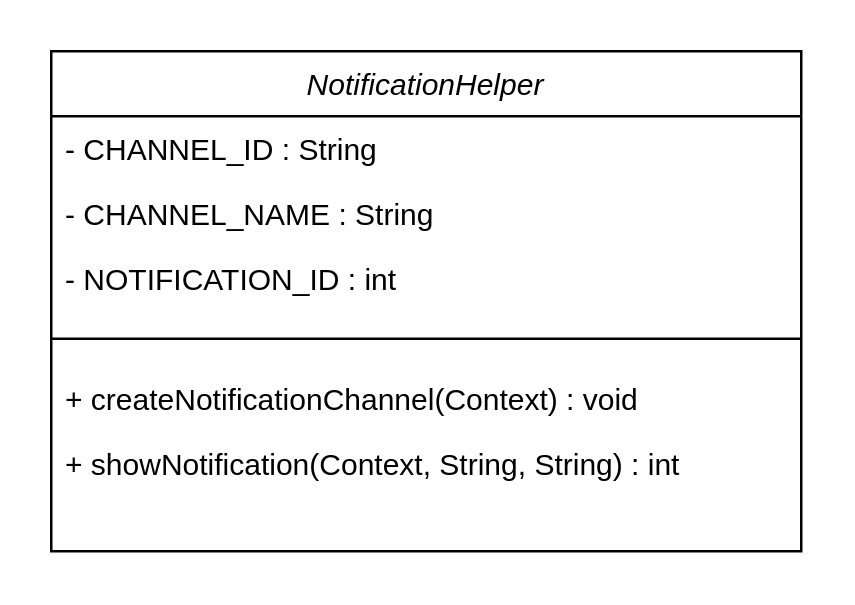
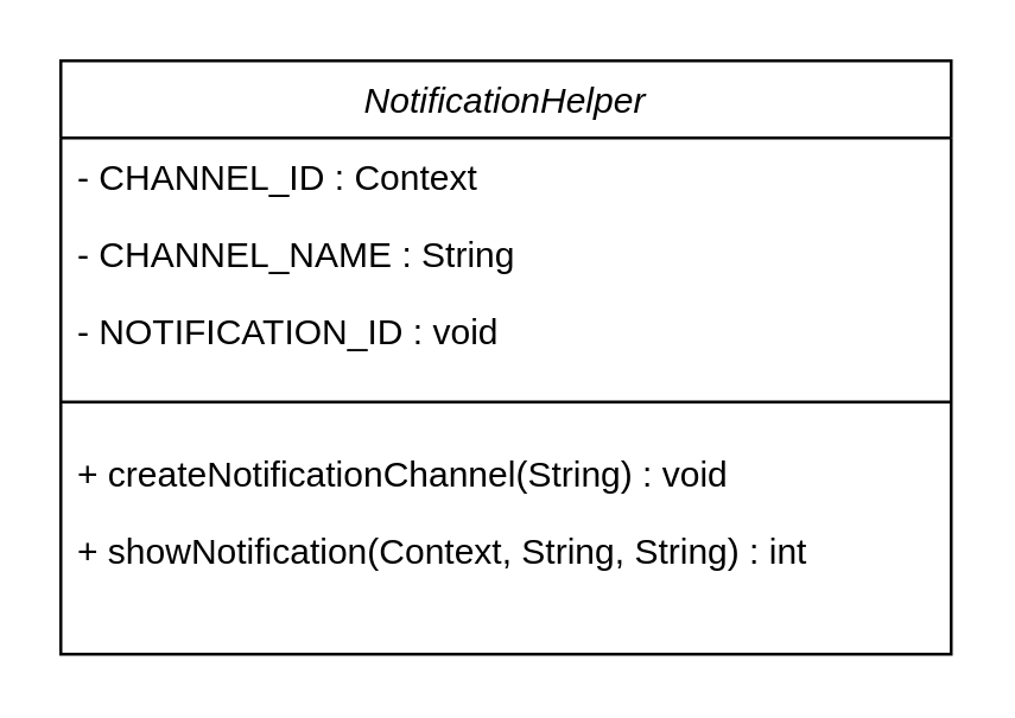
- <mxCell id="3" value="- CHANNEL_ID : String" style="text;align=left;verticalAlign=top;spacingLeft=4;spacingRight=4;overflow=hidden;rotatable=0;points=[[0,0.5],[1,0.5]];portConstraint=eastwest;" vertex="1" parent="2"><mxGeometry y="26" width="300" height="26" as="geometry" /></mxCell>
+ <mxCell id="3" value="- CHANNEL_ID : Context" style="text;align=left;verticalAlign=top;spacingLeft=4;spacingRight=4;overflow=hidden;rotatable=0;points=[[0,0.5],[1,0.5]];portConstraint=eastwest;" vertex="1" parent="2"><mxGeometry y="26" width="300" height="26" as="geometry" /></mxCell>
- <mxCell id="5" value="- NOTIFICATION_ID : int" style="text;align=left;verticalAlign=top;spacingLeft=4;spacingRight=4;overflow=hidden;rotatable=0;points=[[0,0.5],[1,0.5]];portConstraint=eastwest;rounded=0;shadow=0;html=0;" vertex="1" parent="2"><mxGeometry y="78" width="300" height="26" as="geometry" /></mxCell>
+ <mxCell id="5" value="- NOTIFICATION_ID : void" style="text;align=left;verticalAlign=top;spacingLeft=4;spacingRight=4;overflow=hidden;rotatable=0;points=[[0,0.5],[1,0.5]];portConstraint=eastwest;rounded=0;shadow=0;html=0;" vertex="1" parent="2"><mxGeometry y="78" width="300" height="26" as="geometry" /></mxCell>
- <mxCell id="7" value="+ createNotificationChannel(Context) : void" style="text;align=left;verticalAlign=top;spacingLeft=4;spacingRight=4;overflow=hidden;rotatable=0;points=[[0,0.5],[1,0.5]];portConstraint=eastwest;" vertex="1" parent="2"><mxGeometry y="126" width="300" height="26" as="geometry" /></mxCell>
+ <mxCell id="7" value="+ createNotificationChannel(String) : void" style="text;align=left;verticalAlign=top;spacingLeft=4;spacingRight=4;overflow=hidden;rotatable=0;points=[[0,0.5],[1,0.5]];portConstraint=eastwest;" vertex="1" parent="2"><mxGeometry y="126" width="300" height="26" as="geometry" /></mxCell>
